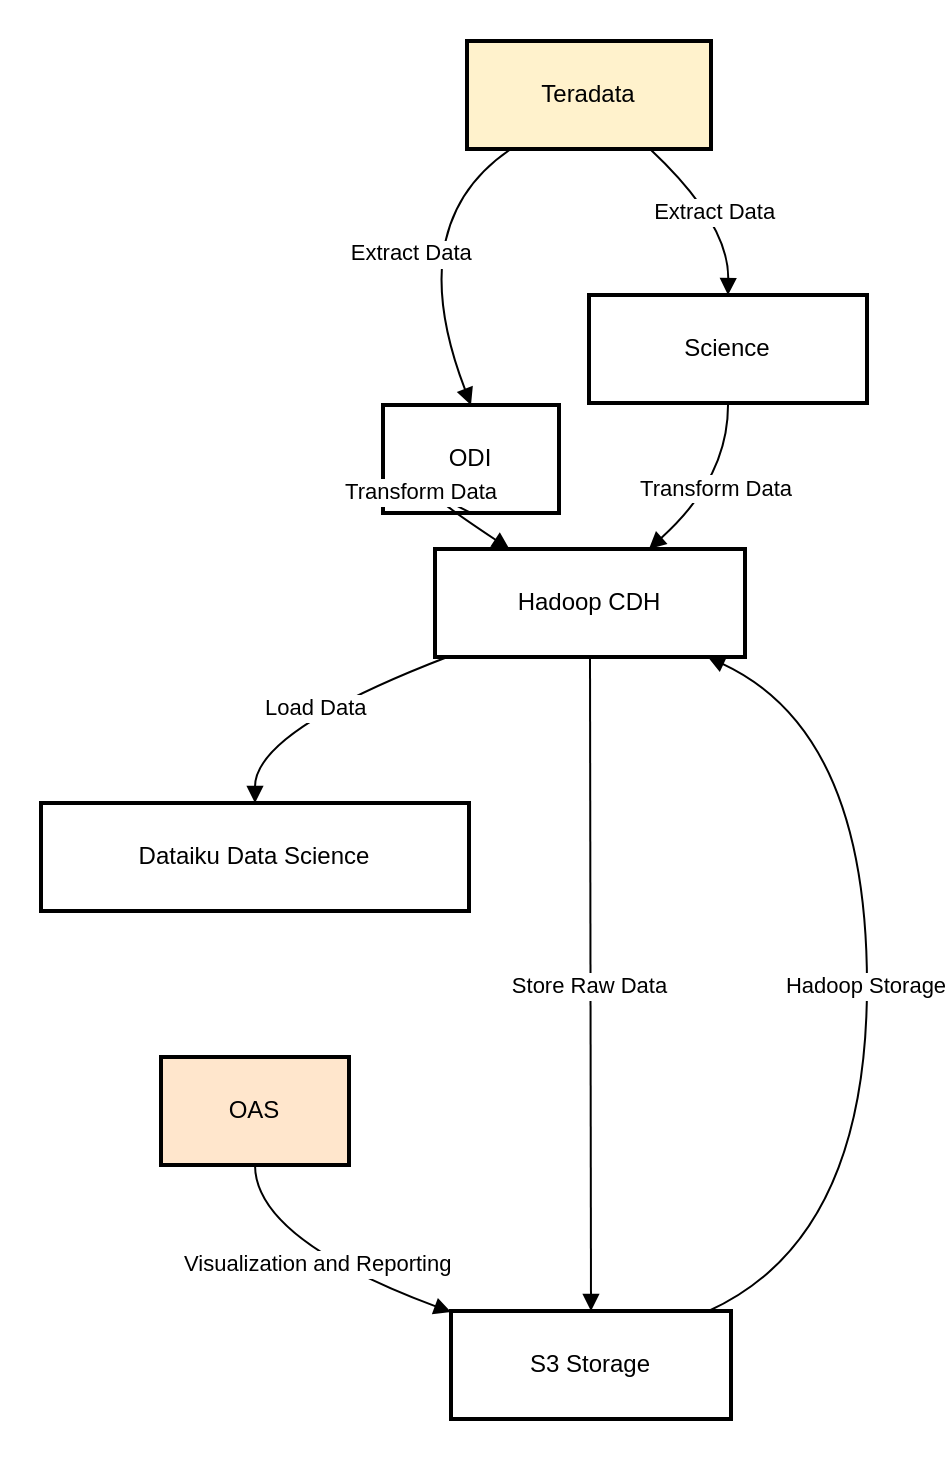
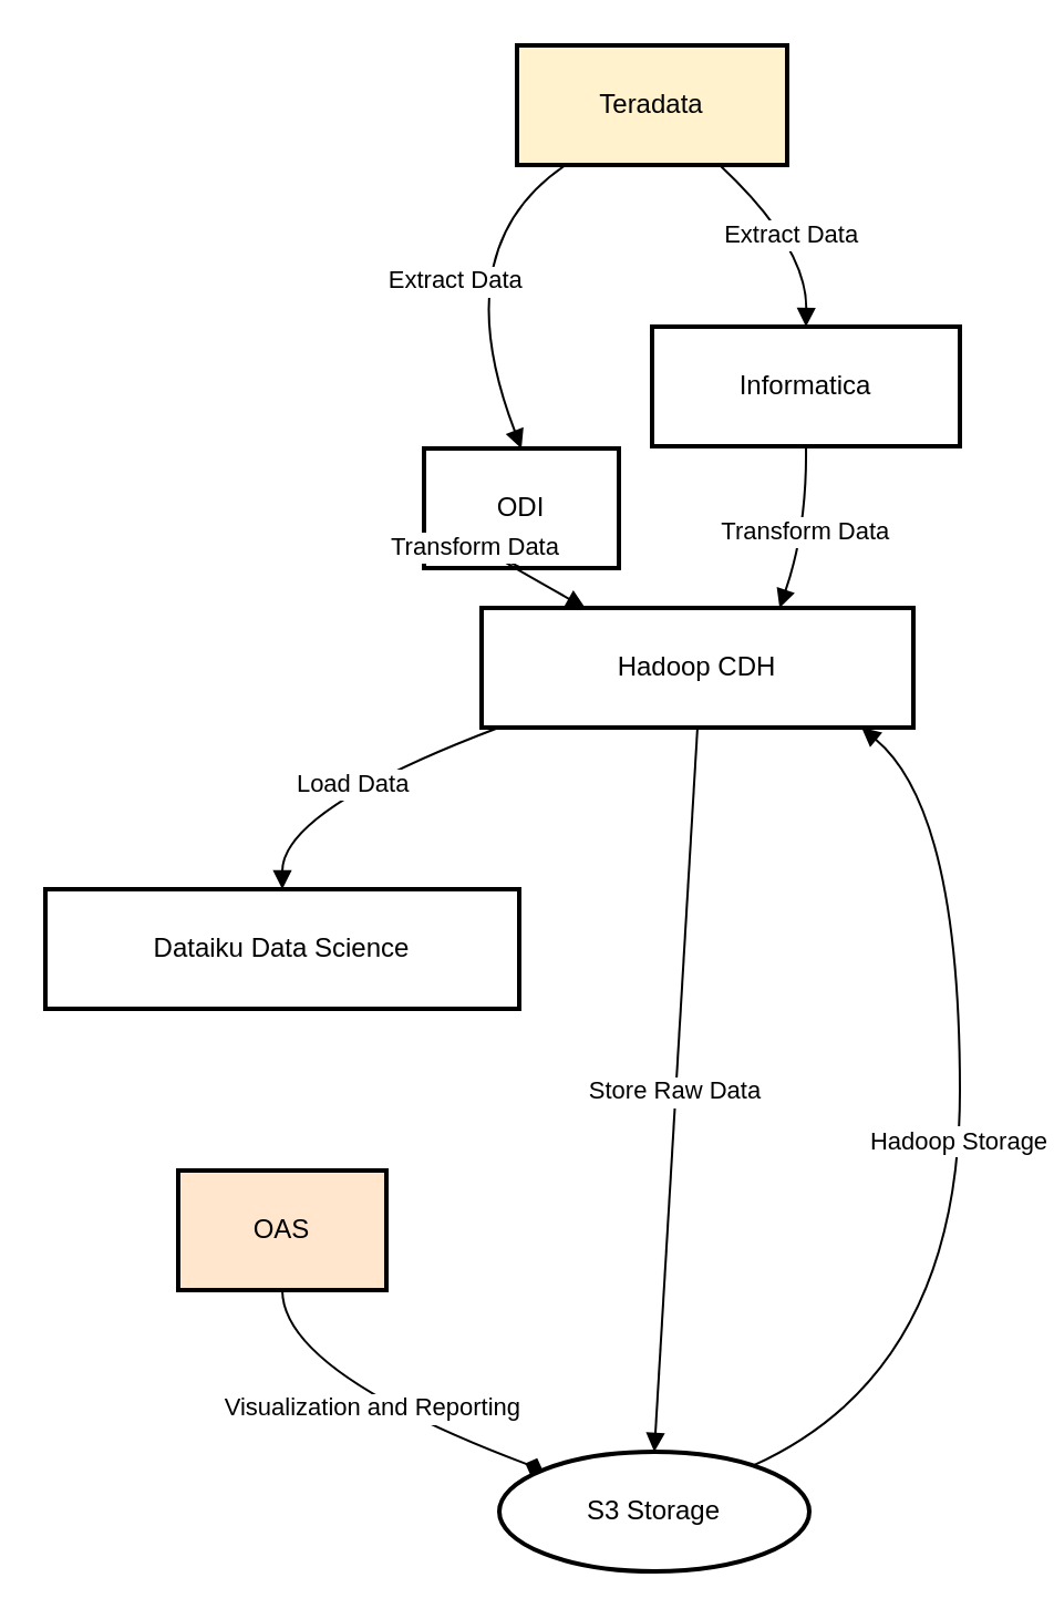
- <mxCell id="4" value="Science" style="whiteSpace=wrap;strokeWidth=2;" vertex="1" parent="1"><mxGeometry x="294" y="147" width="139" height="54" as="geometry" /></mxCell>
+ <mxCell id="4" value="Informatica" style="whiteSpace=wrap;strokeWidth=2;" vertex="1" parent="1"><mxGeometry x="294" y="147" width="139" height="54" as="geometry" /></mxCell>
- <mxCell id="5" value="Hadoop CDH" style="whiteSpace=wrap;strokeWidth=2;" vertex="1" parent="1"><mxGeometry x="217" y="274" width="155" height="54" as="geometry" /></mxCell>
+ <mxCell id="5" value="Hadoop CDH" style="whiteSpace=wrap;strokeWidth=2;" vertex="1" parent="1"><mxGeometry x="217" y="274" width="195" height="54" as="geometry" /></mxCell>
- <mxCell id="14" value="Visualization and Reporting" style="curved=1;startArrow=none;endArrow=block;exitX=0.5;exitY=1;entryX=0;entryY=0.01;" edge="1" parent="1" source="7" target="8"><mxGeometry relative="1" as="geometry"><Array as="points"><mxPoint x="127" y="619" /></Array></mxGeometry></mxCell>
+ <mxCell id="14" value="Visualization and Reporting" style="curved=1;startArrow=none;endArrow=diamond;exitX=0.5;exitY=1;entryX=0;entryY=0.01;" edge="1" parent="1" source="7" target="8"><mxGeometry relative="1" as="geometry"><Array as="points"><mxPoint x="127" y="619" /></Array></mxGeometry></mxCell>
- <mxCell id="8" value="S3 Storage" style="whiteSpace=wrap;strokeWidth=2;" vertex="1" parent="1"><mxGeometry x="225" y="655" width="140" height="54" as="geometry" /></mxCell>
+ <mxCell id="8" value="S3 Storage" style="ellipse;whiteSpace=wrap;strokeWidth=2;" vertex="1" parent="1"><mxGeometry x="225" y="655" width="140" height="54" as="geometry" /></mxCell>
